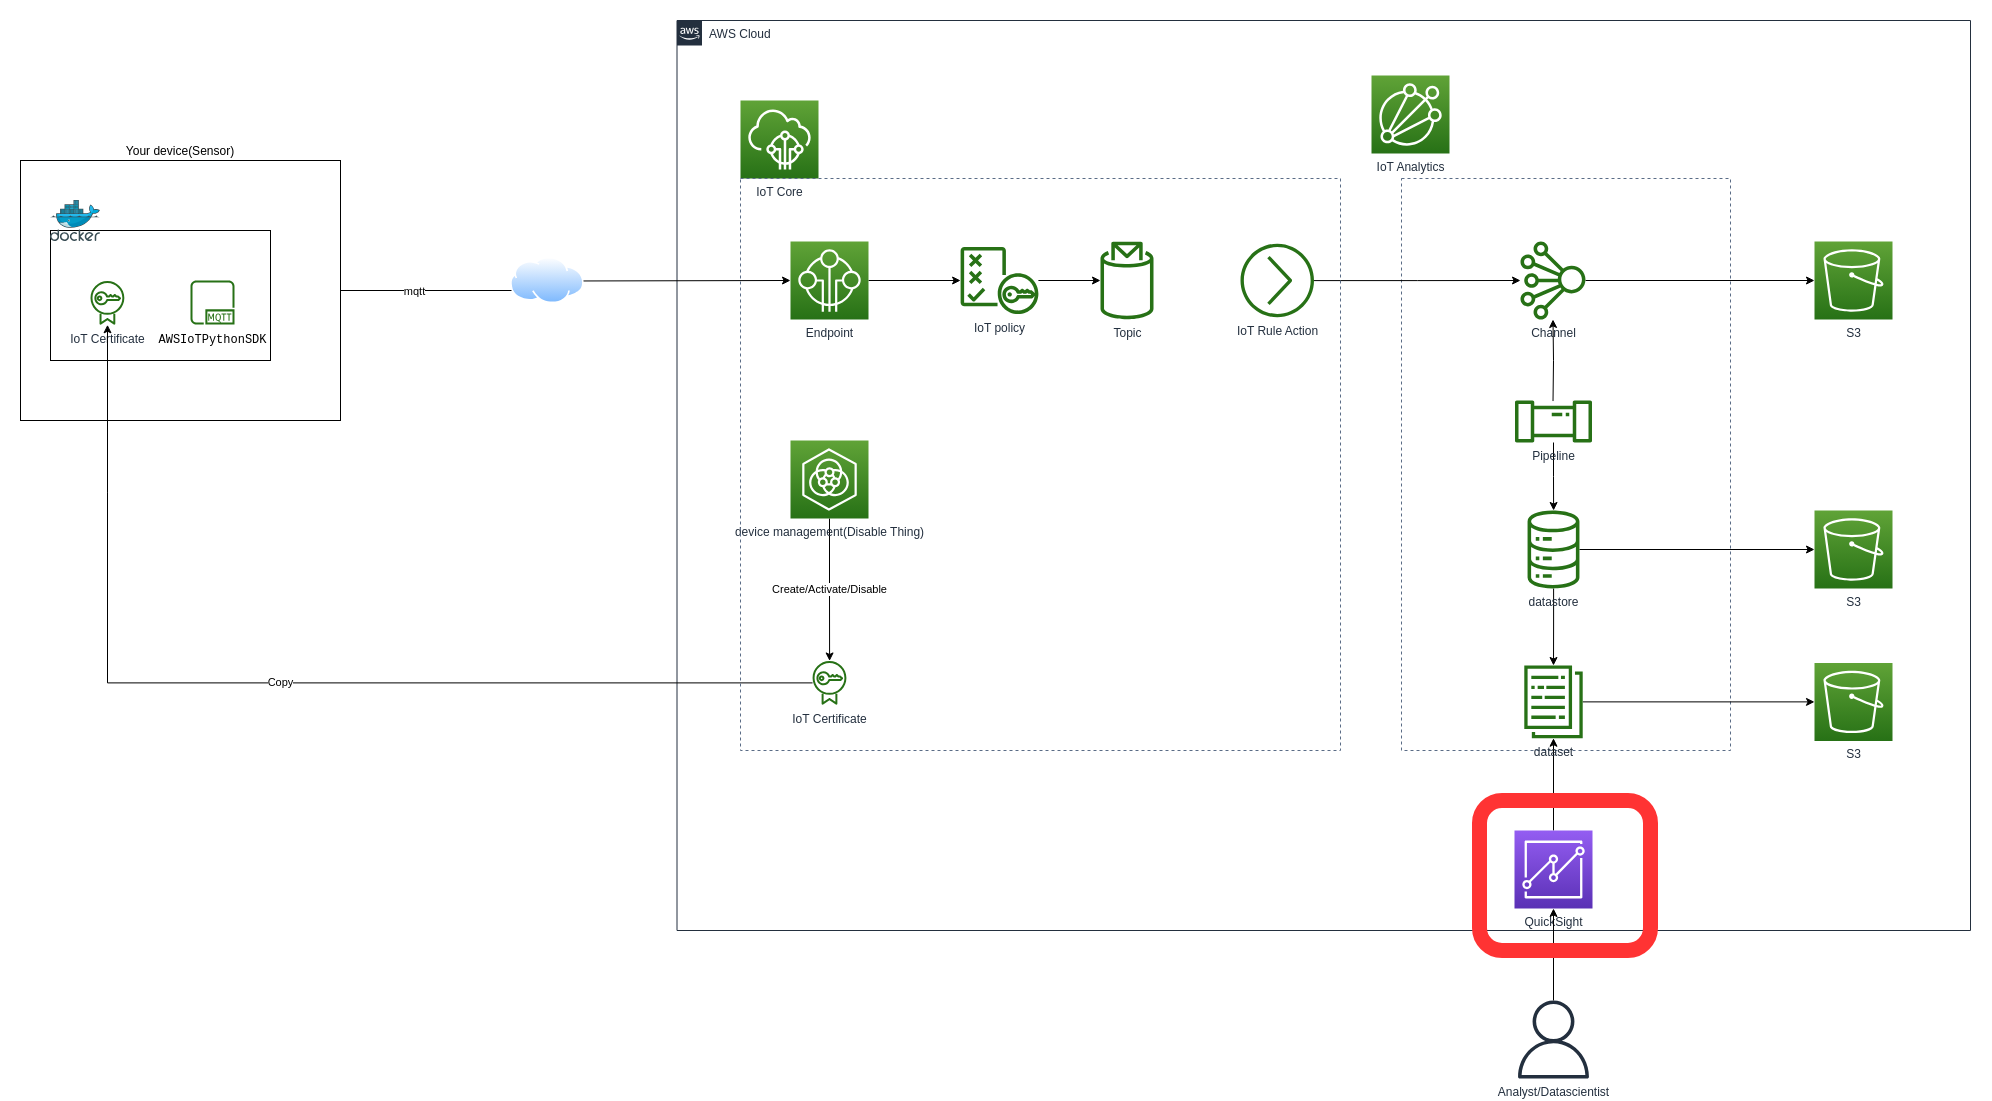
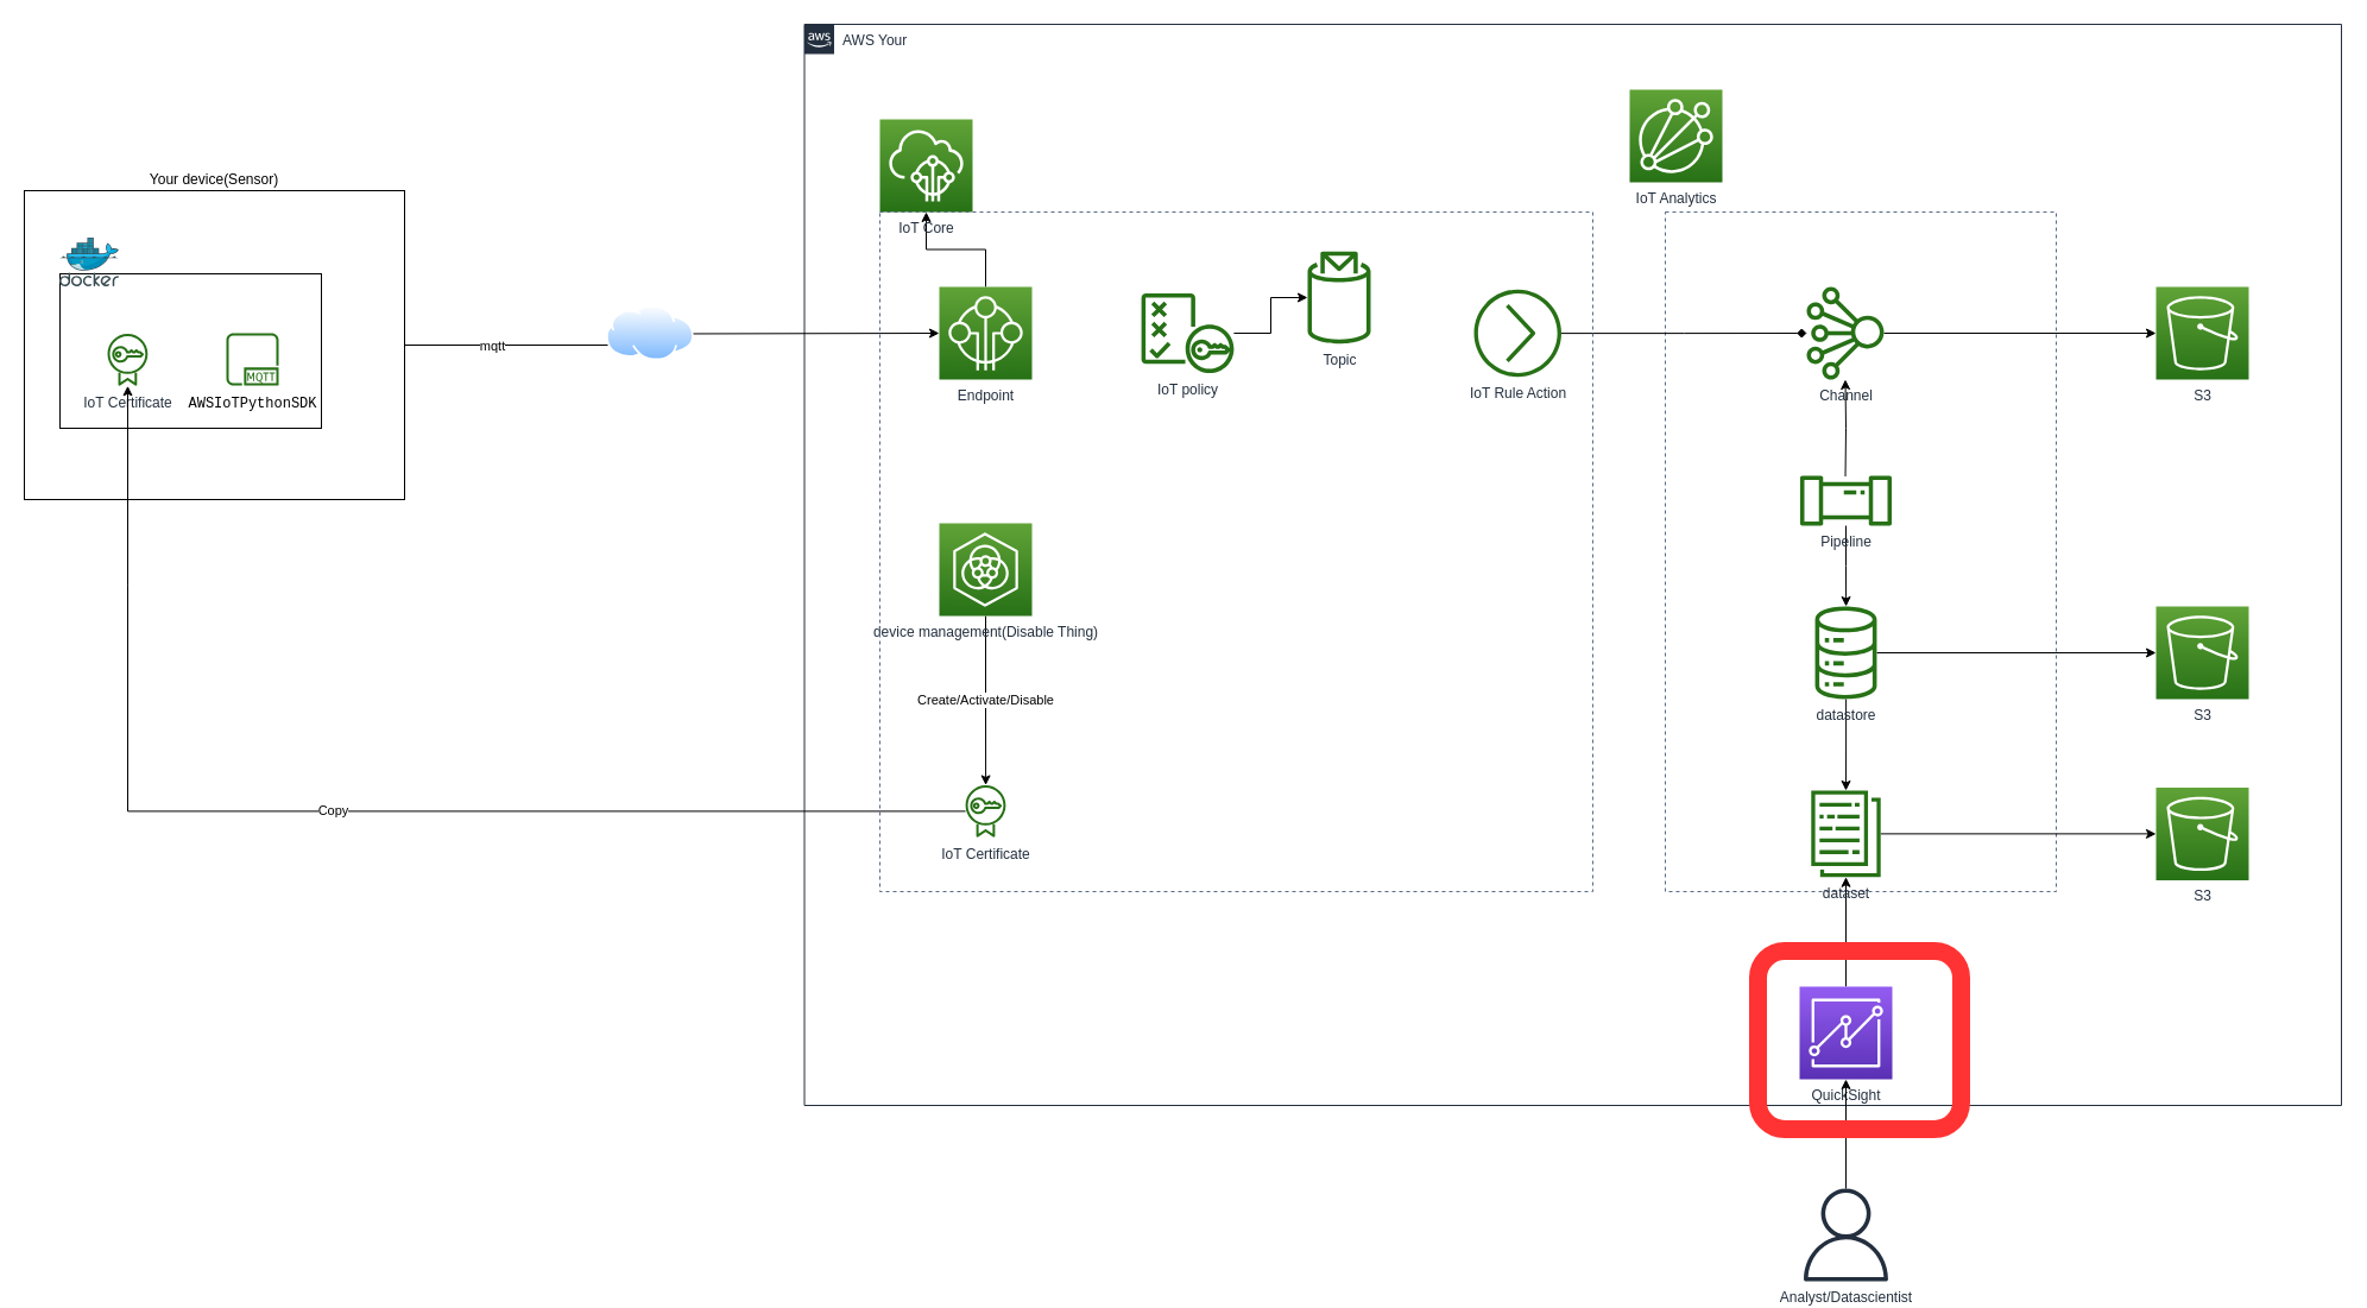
- <mxCell id="2" value="AWS Cloud" style="points=[[0,0],[0.25,0],[0.5,0],[0.75,0],[1,0],[1,0.25],[1,0.5],[1,0.75],[1,1],[0.75,1],[0.5,1],[0.25,1],[0,1],[0,0.75],[0,0.5],[0,0.25]];outlineConnect=0;gradientColor=none;html=1;whiteSpace=wrap;fontSize=12;fontStyle=0;shape=mxgraph.aws4.group;grIcon=mxgraph.aws4.group_aws_cloud_alt;strokeColor=#232F3E;fillColor=none;verticalAlign=top;align=left;spacingLeft=30;fontColor=#232F3E;dashed=0;" parent="1" vertex="1"><mxGeometry x="676.5" y="20" width="1293.5" height="910" as="geometry" /></mxCell>
+ <mxCell id="2" value="AWS Your" style="points=[[0,0],[0.25,0],[0.5,0],[0.75,0],[1,0],[1,0.25],[1,0.5],[1,0.75],[1,1],[0.75,1],[0.5,1],[0.25,1],[0,1],[0,0.75],[0,0.5],[0,0.25]];outlineConnect=0;gradientColor=none;html=1;whiteSpace=wrap;fontSize=12;fontStyle=0;shape=mxgraph.aws4.group;grIcon=mxgraph.aws4.group_aws_cloud_alt;strokeColor=#232F3E;fillColor=none;verticalAlign=top;align=left;spacingLeft=30;fontColor=#232F3E;dashed=0;" parent="1" vertex="1"><mxGeometry x="676.5" y="20" width="1293.5" height="910" as="geometry" /></mxCell>
- <mxCell id="12" style="edgeStyle=orthogonalEdgeStyle;rounded=0;orthogonalLoop=1;jettySize=auto;html=1;" parent="1" source="13" target="15" edge="1"><mxGeometry relative="1" as="geometry" /></mxCell>
+ <mxCell id="12" style="edgeStyle=orthogonalEdgeStyle;rounded=0;orthogonalLoop=1;jettySize=auto;html=1;" parent="1" source="13" target="25" edge="1"><mxGeometry relative="1" as="geometry" /></mxCell>
- <mxCell id="16" value="Topic" style="outlineConnect=0;fontColor=#232F3E;gradientColor=none;fillColor=#277116;strokeColor=none;dashed=0;verticalLabelPosition=bottom;verticalAlign=top;align=center;html=1;fontSize=12;fontStyle=0;aspect=fixed;pointerEvents=1;shape=mxgraph.aws4.topic_2;" parent="1" vertex="1"><mxGeometry x="1100" y="241" width="53" height="78" as="geometry" /></mxCell>
+ <mxCell id="16" value="Topic" style="outlineConnect=0;fontColor=#232F3E;gradientColor=none;fillColor=#277116;strokeColor=none;dashed=0;verticalLabelPosition=bottom;verticalAlign=top;align=center;html=1;fontSize=12;fontStyle=0;aspect=fixed;pointerEvents=1;shape=mxgraph.aws4.topic_2;" parent="1" vertex="1"><mxGeometry x="1100" y="211" width="53" height="78" as="geometry" /></mxCell>
- <mxCell id="21" style="edgeStyle=orthogonalEdgeStyle;rounded=0;orthogonalLoop=1;jettySize=auto;html=1;" parent="1" source="22" target="24" edge="1"><mxGeometry relative="1" as="geometry" /></mxCell>
+ <mxCell id="21" style="edgeStyle=orthogonalEdgeStyle;rounded=0;orthogonalLoop=1;jettySize=auto;html=1;endArrow=diamond;" parent="1" source="22" target="24" edge="1"><mxGeometry relative="1" as="geometry" /></mxCell>
